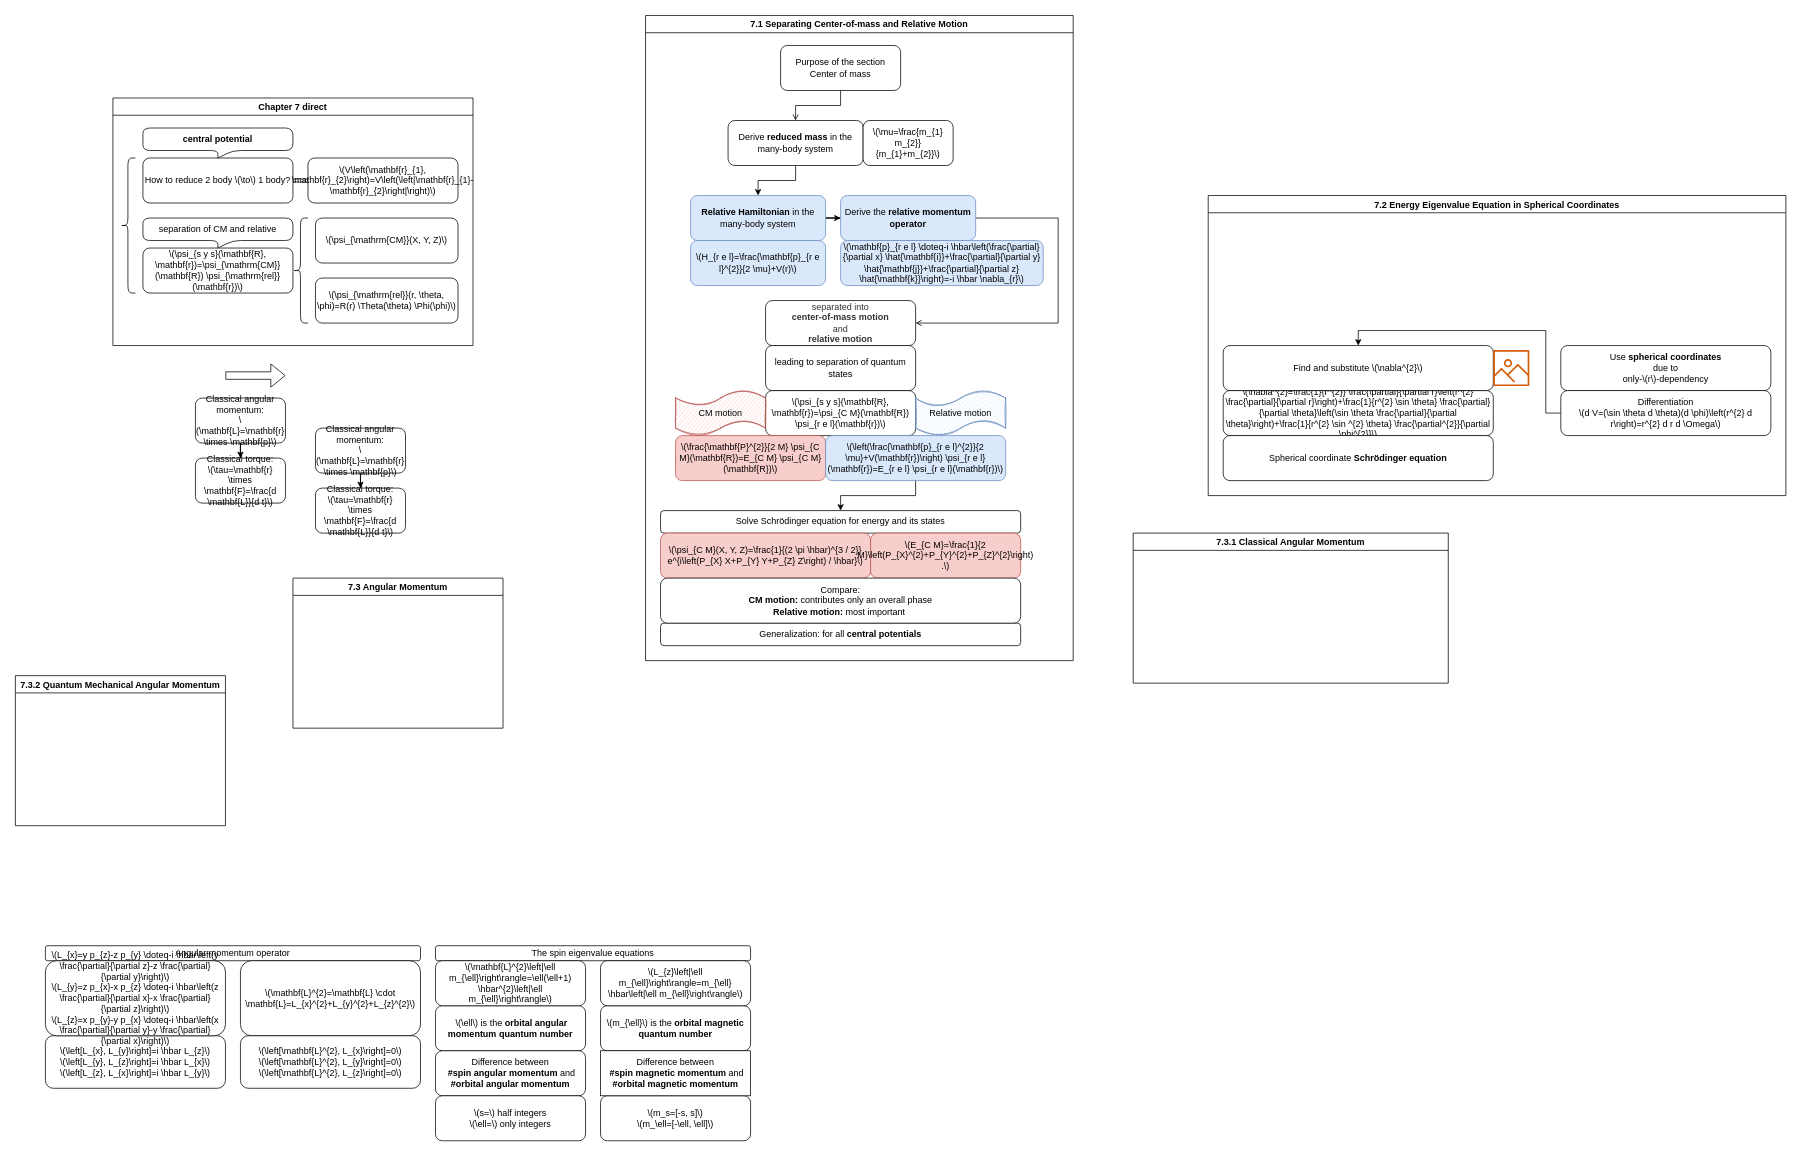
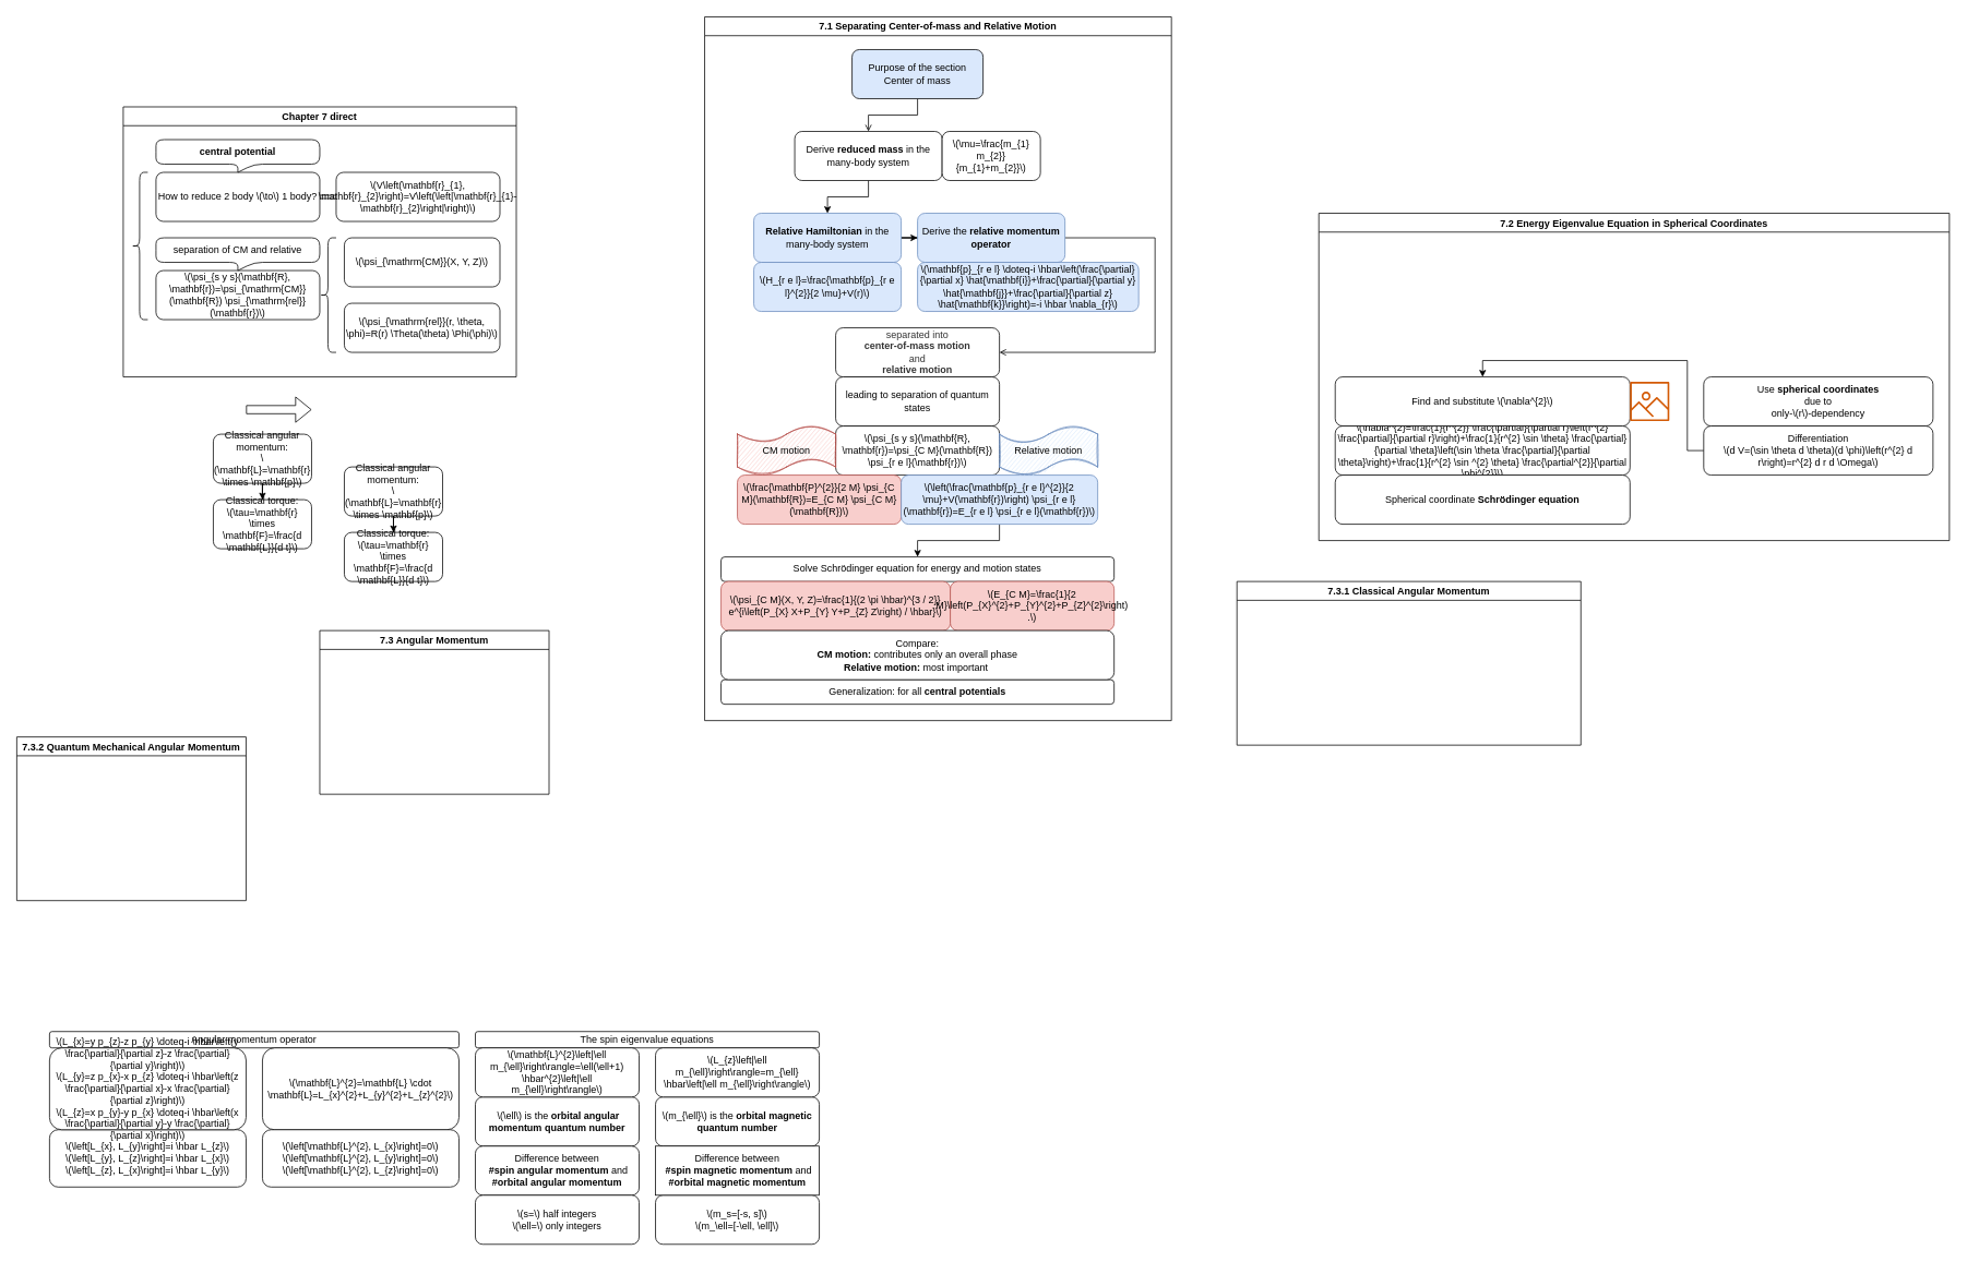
- <mxCell id="5" value="Purpose of the section&lt;br&gt;Center of mass" style="rounded=1;whiteSpace=wrap;html=1;shadow=0;glass=0;sketch=0;" parent="1" vertex="1"><mxGeometry x="1040" y="60" width="160" height="60" as="geometry" /></mxCell>
+ <mxCell id="5" value="Purpose of the section&lt;br&gt;Center of mass" style="rounded=1;whiteSpace=wrap;html=1;shadow=0;glass=0;sketch=0;fillColor=#dae8fc;" parent="1" vertex="1"><mxGeometry x="1040" y="60" width="160" height="60" as="geometry" /></mxCell>
- <mxCell id="22" value="Solve&amp;nbsp;Schrödinger equation for energy and its states" style="rounded=1;whiteSpace=wrap;html=1;shadow=0;glass=0;sketch=0;" parent="1" vertex="1"><mxGeometry x="880" y="680" width="480" height="30" as="geometry" /></mxCell>
+ <mxCell id="22" value="Solve&amp;nbsp;Schrödinger equation for energy and motion states" style="rounded=1;whiteSpace=wrap;html=1;shadow=0;glass=0;sketch=0;" parent="1" vertex="1"><mxGeometry x="880" y="680" width="480" height="30" as="geometry" /></mxCell>
